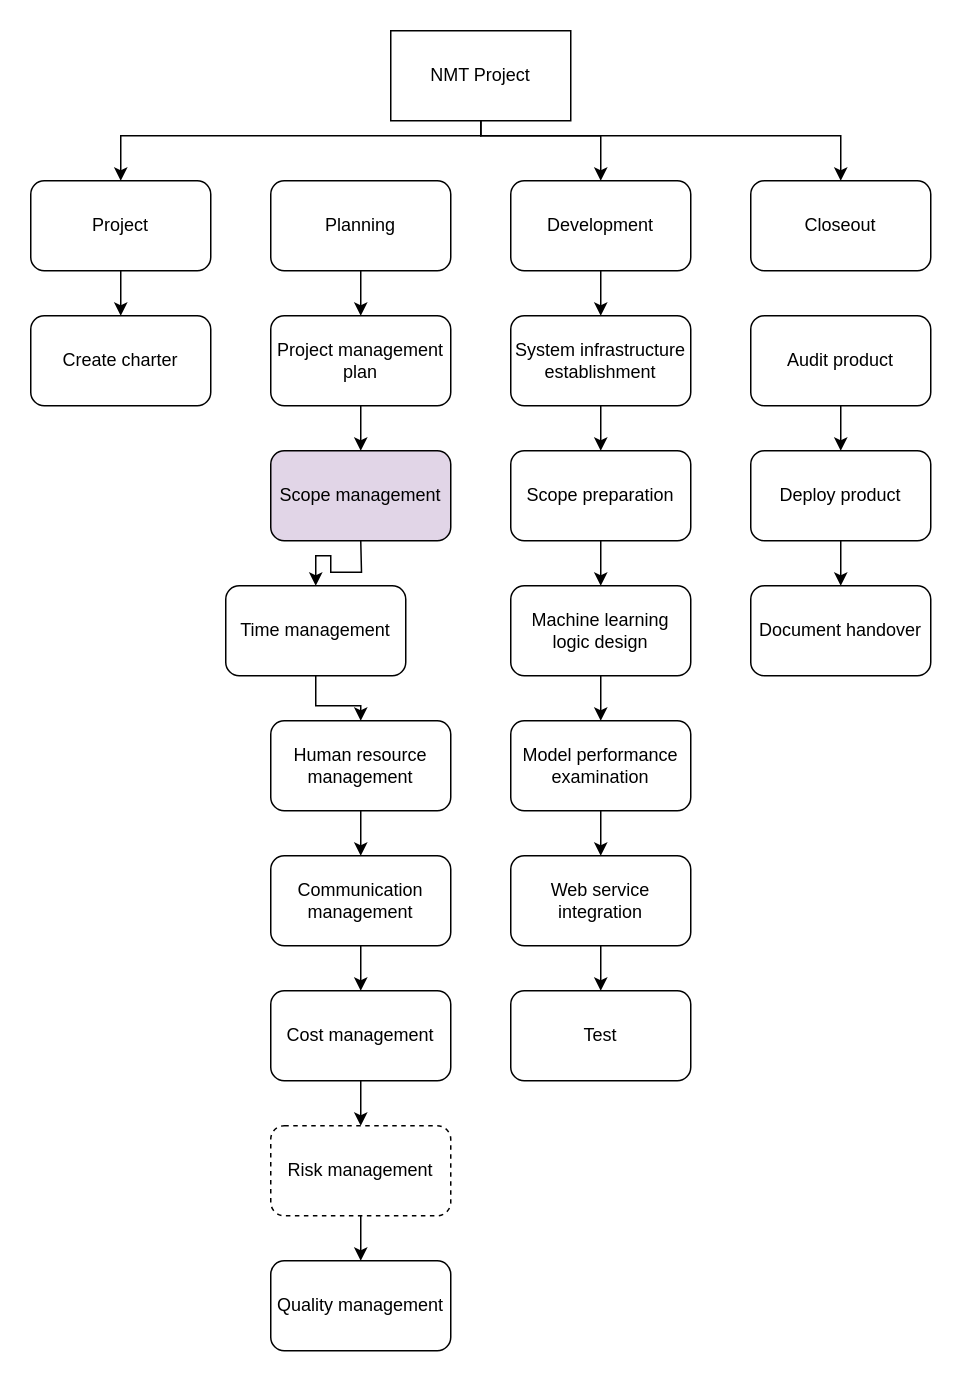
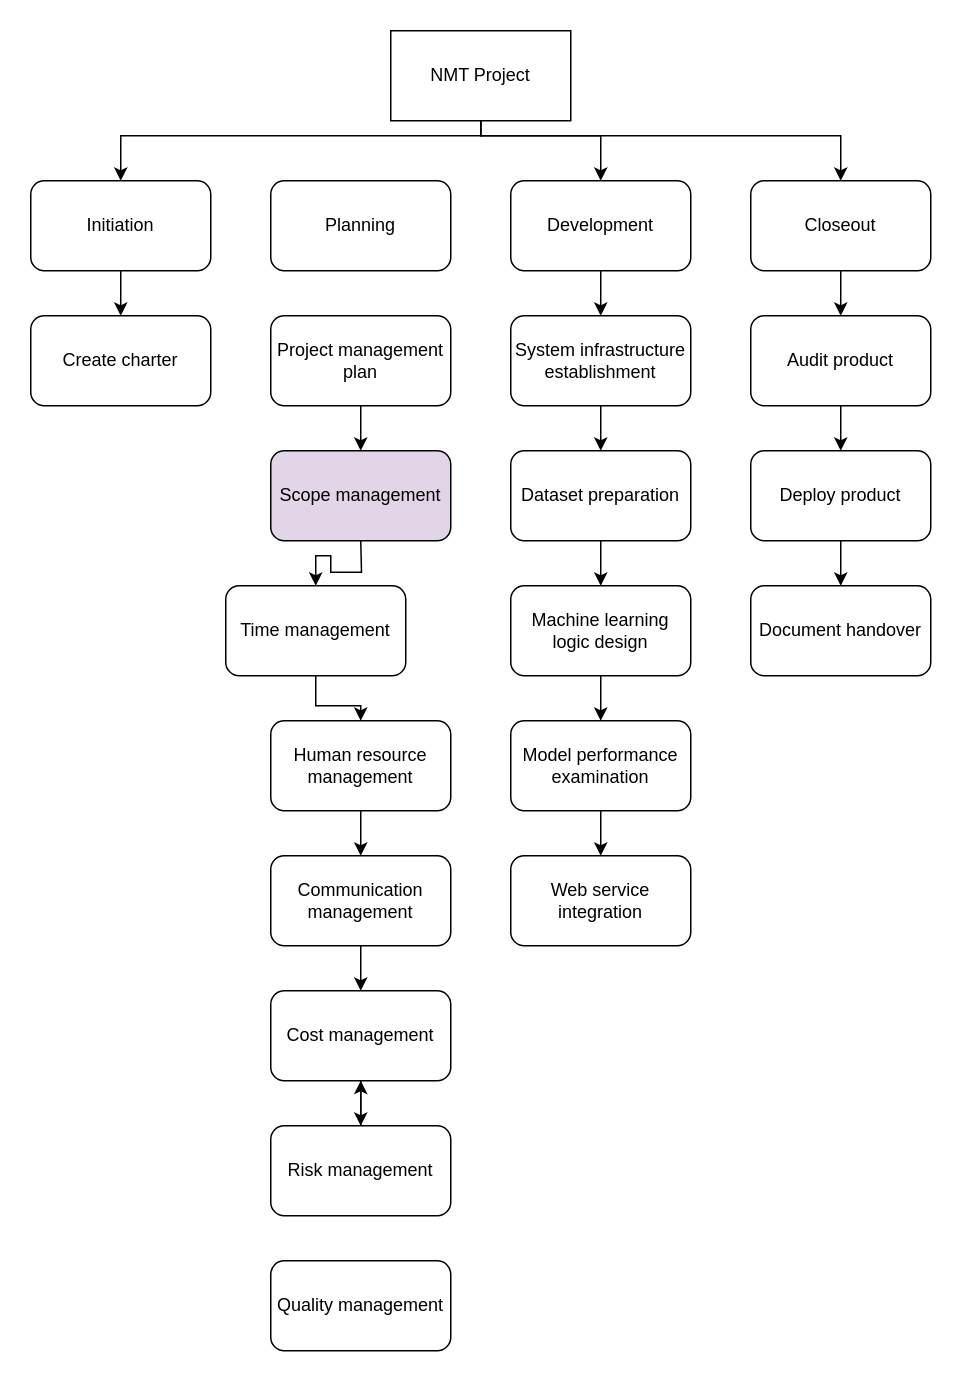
- <mxCell id="7" value="Project" style="rounded=1;whiteSpace=wrap;html=1;" vertex="1" parent="1"><mxGeometry x="20" y="120" width="120" height="60" as="geometry" /></mxCell>
+ <mxCell id="7" value="Initiation" style="rounded=1;whiteSpace=wrap;html=1;" vertex="1" parent="1"><mxGeometry x="20" y="120" width="120" height="60" as="geometry" /></mxCell>
- <mxCell id="8" style="edgeStyle=orthogonalEdgeStyle;rounded=0;orthogonalLoop=1;jettySize=auto;html=1;entryX=0.5;entryY=0;entryDx=0;entryDy=0;" edge="1" parent="1" source="9" target="16"><mxGeometry relative="1" as="geometry" /></mxCell>
+ <mxCell id="12" style="edgeStyle=orthogonalEdgeStyle;rounded=0;orthogonalLoop=1;jettySize=auto;html=1;entryX=0.5;entryY=0;entryDx=0;entryDy=0;" edge="1" parent="1" source="13" target="22"><mxGeometry relative="1" as="geometry" /></mxCell>
- <mxCell id="20" value="Scope preparation" style="rounded=1;whiteSpace=wrap;html=1;" vertex="1" parent="1"><mxGeometry x="340" y="300" width="120" height="60" as="geometry" /></mxCell>
+ <mxCell id="20" value="Dataset preparation" style="rounded=1;whiteSpace=wrap;html=1;" vertex="1" parent="1"><mxGeometry x="340" y="300" width="120" height="60" as="geometry" /></mxCell>
- <mxCell id="41" style="edgeStyle=orthogonalEdgeStyle;rounded=0;orthogonalLoop=1;jettySize=auto;html=1;entryX=0.5;entryY=0;entryDx=0;entryDy=0;" edge="1" parent="1" source="42" target="43"><mxGeometry relative="1" as="geometry" /></mxCell>
- <mxCell id="43" value="Test" style="rounded=1;whiteSpace=wrap;html=1;" vertex="1" parent="1"><mxGeometry x="340" y="660" width="120" height="60" as="geometry" /></mxCell>
- <mxCell id="34" value="Risk management" style="rounded=1;whiteSpace=wrap;html=1;dashed=1;" vertex="1" parent="1"><mxGeometry x="180" y="750" width="120" height="60" as="geometry" /></mxCell>
+ <mxCell id="34" value="Risk management" style="rounded=1;whiteSpace=wrap;html=1;" vertex="1" parent="1"><mxGeometry x="180" y="750" width="120" height="60" as="geometry" /></mxCell>
- <mxCell id="33" style="edgeStyle=orthogonalEdgeStyle;rounded=0;orthogonalLoop=1;jettySize=auto;html=1;entryX=0.5;entryY=0;entryDx=0;entryDy=0;" edge="1" parent="1" source="34" target="35"><mxGeometry relative="1" as="geometry" /></mxCell>
+ <mxCell id="33" style="edgeStyle=orthogonalEdgeStyle;rounded=0;orthogonalLoop=1;jettySize=auto;html=1;" edge="1" parent="1" source="34" target="31"><mxGeometry relative="1" as="geometry" /></mxCell>
